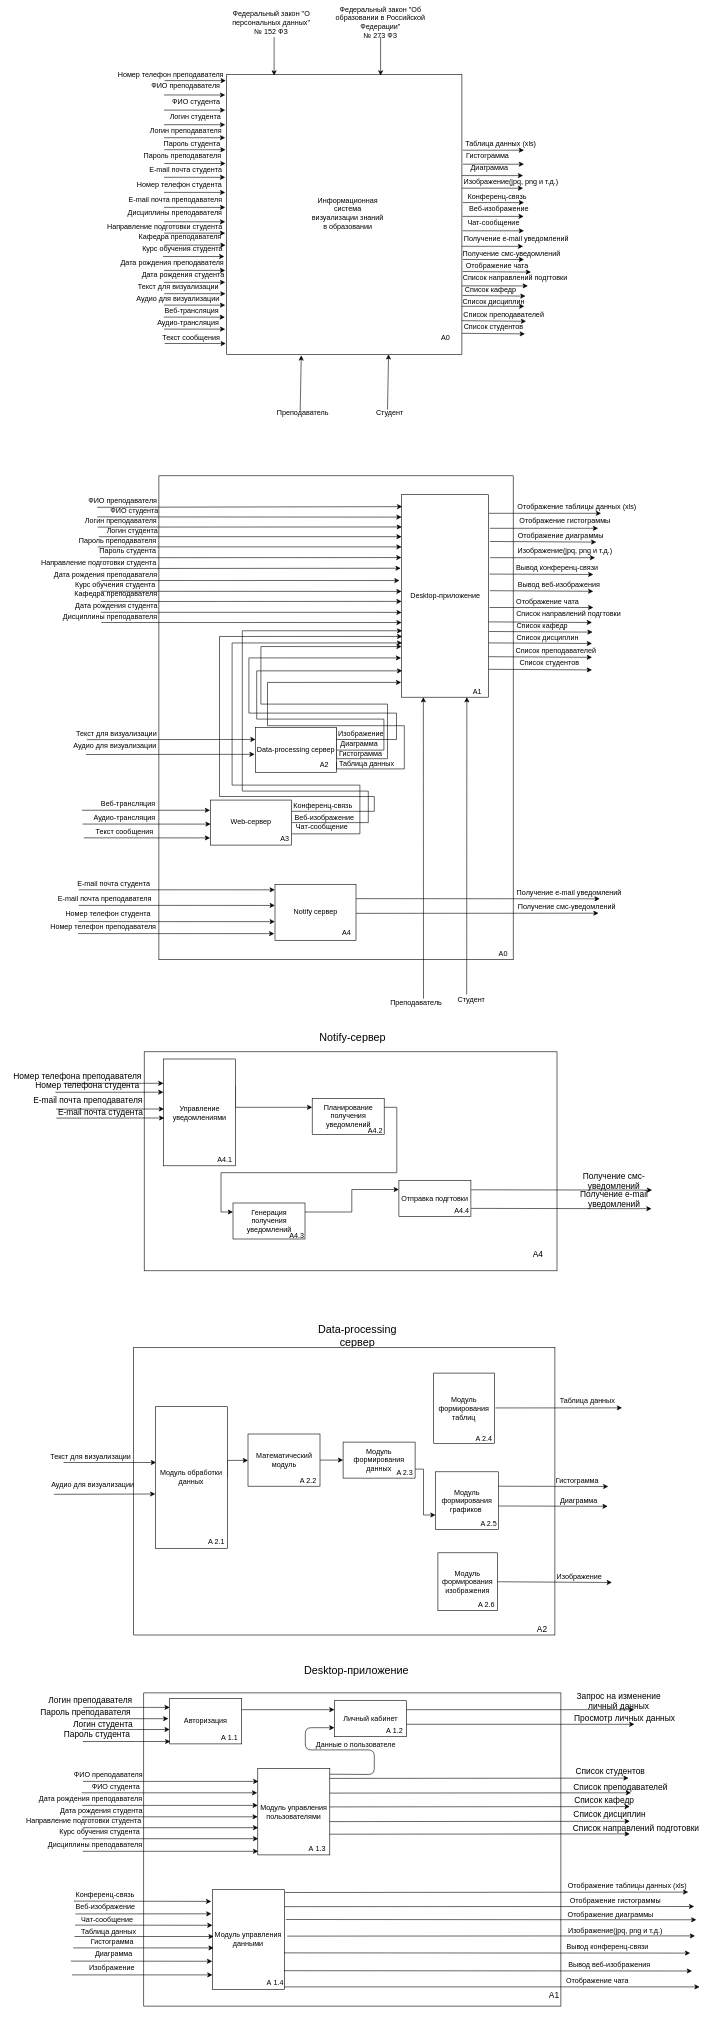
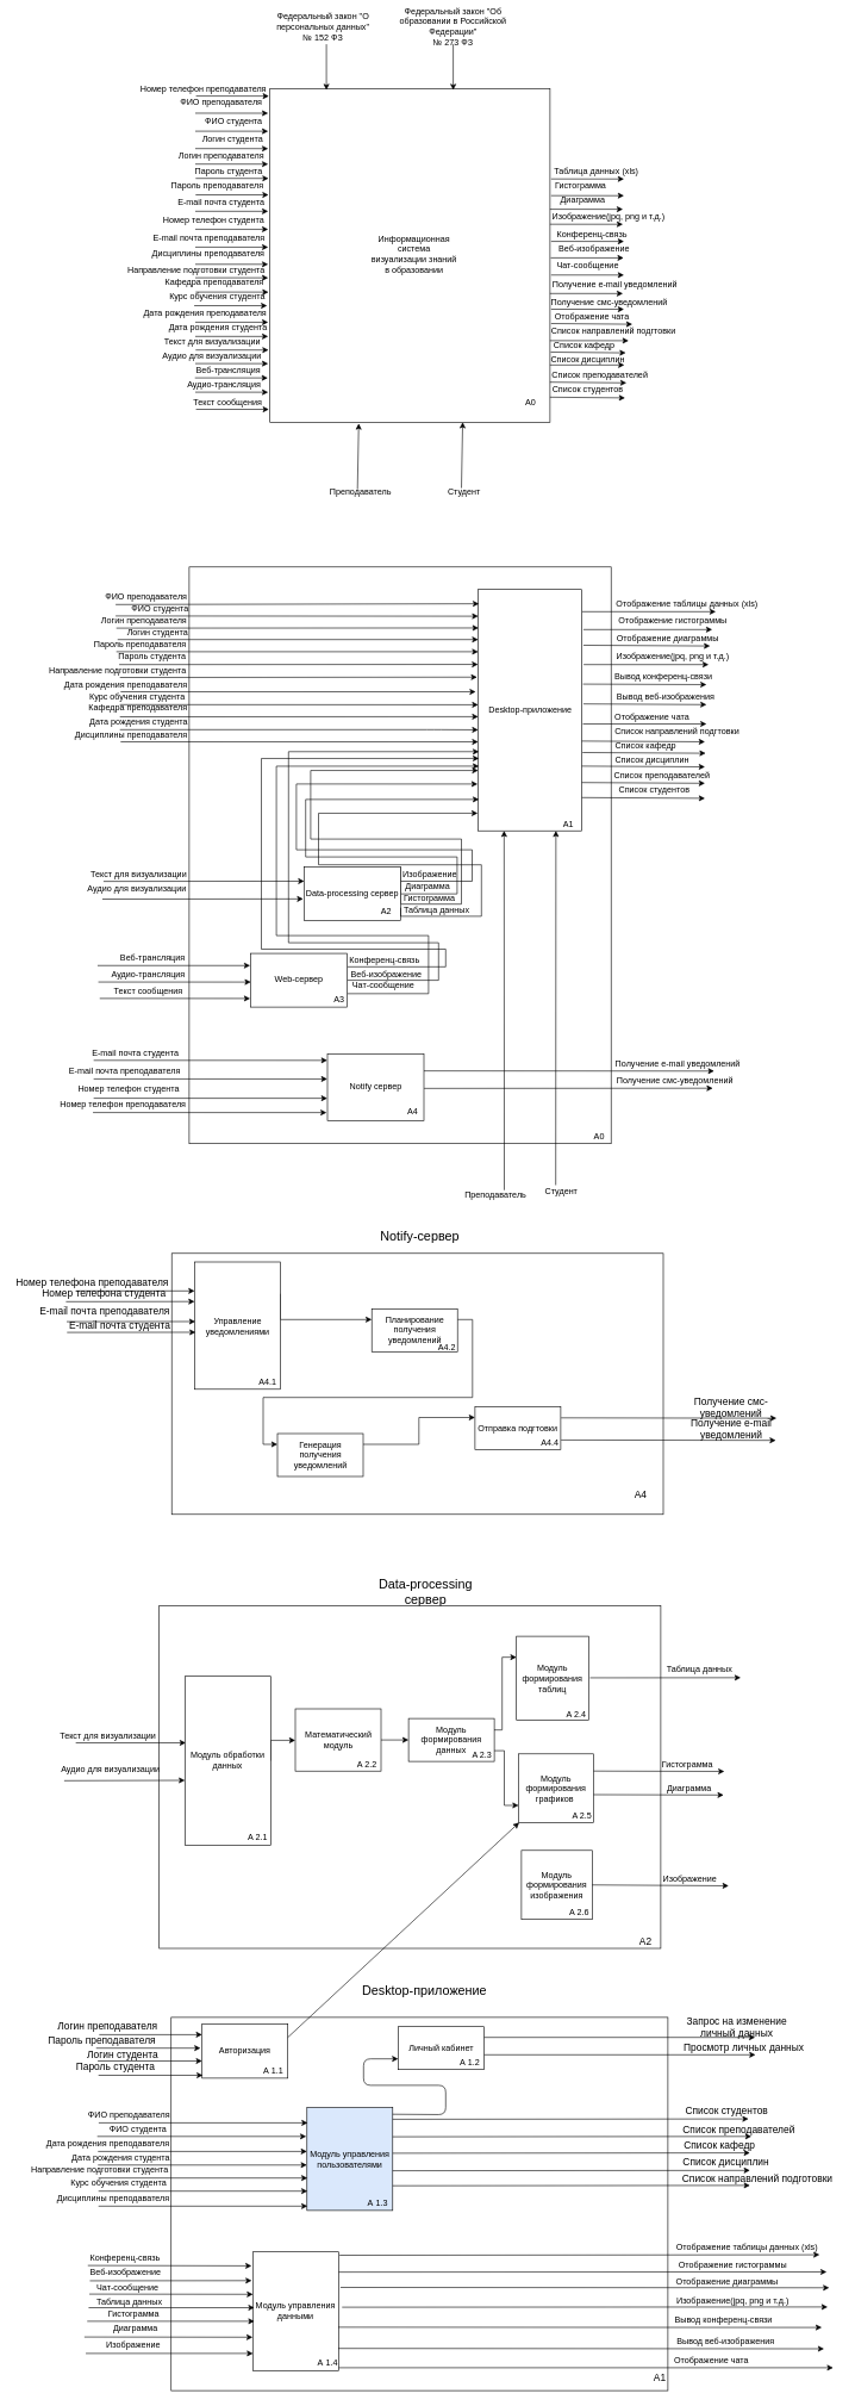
- <mxCell id="246" value="А4.3" style="text;html=1;strokeColor=none;fillColor=none;align=center;verticalAlign=middle;whiteSpace=wrap;rounded=0;" vertex="1" parent="1"><mxGeometry x="478.5" y="2052.5" width="30" height="12" as="geometry" /></mxCell>
+ <mxCell id="31" style="edgeStyle=orthogonalEdgeStyle;rounded=0;orthogonalLoop=1;jettySize=auto;html=1;exitX=1;exitY=0.25;exitDx=0;exitDy=0;entryX=0;entryY=0.25;entryDx=0;entryDy=0;fontSize=12;" parent="1" source="33" target="22" edge="1"><mxGeometry relative="1" as="geometry"><Array as="points"><mxPoint x="691" y="2419" /><mxPoint x="702" y="2419" /><mxPoint x="702" y="2317" /></Array></mxGeometry></mxCell>
- <mxCell id="91" value="" style="endArrow=classic;html=1;exitX=1;exitY=0.25;exitDx=0;exitDy=0;entryX=0;entryY=0.25;entryDx=0;entryDy=0;" parent="1" source="76" target="90" edge="1"><mxGeometry width="50" height="50" relative="1" as="geometry"><mxPoint x="429" y="2893" as="sourcePoint" /><mxPoint x="479" y="2843" as="targetPoint" /></mxGeometry></mxCell>
+ <mxCell id="91" value="" style="endArrow=classic;html=1;exitX=1;exitY=0.25;exitDx=0;exitDy=0;" parent="1" source="76" target="24" edge="1"><mxGeometry width="50" height="50" relative="1" as="geometry"><mxPoint x="429" y="2893" as="sourcePoint" /><mxPoint x="479" y="2843" as="targetPoint" /></mxGeometry></mxCell>
- <mxCell id="274" value="Данные о пользователе" style="text;html=1;strokeColor=none;fillColor=none;align=center;verticalAlign=middle;whiteSpace=wrap;rounded=0;" vertex="1" parent="1"><mxGeometry x="515.5" y="2898" width="153" height="20" as="geometry" /></mxCell>
- <mxCell id="50" value="Модуль управления пользователями" style="rounded=0;whiteSpace=wrap;html=1;fontSize=12;" parent="1" vertex="1"><mxGeometry x="428.81" y="2947" width="120" height="144" as="geometry" /></mxCell>
+ <mxCell id="50" value="Модуль управления пользователями" style="rounded=0;whiteSpace=wrap;html=1;fontSize=12;fillColor=#dae8fc;" parent="1" vertex="1"><mxGeometry x="428.81" y="2947" width="120" height="144" as="geometry" /></mxCell>
